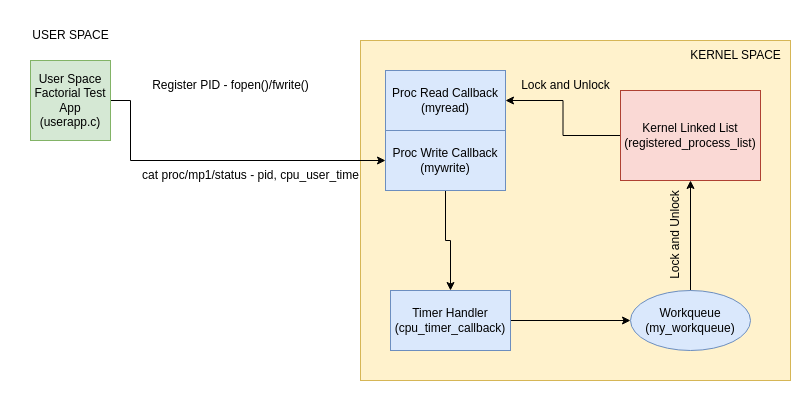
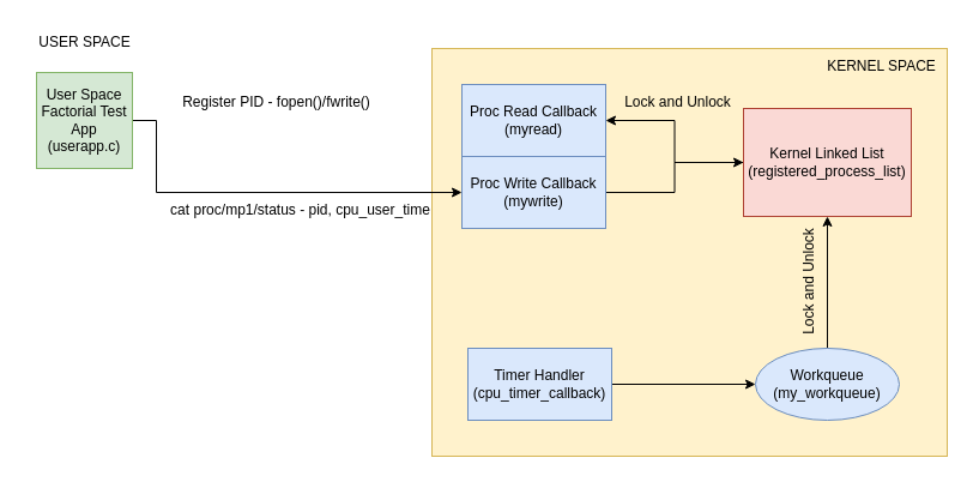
- <mxCell id="13" style="edgeStyle=orthogonalEdgeStyle;rounded=0;orthogonalLoop=1;jettySize=auto;html=1;" edge="1" parent="1" source="14" target="6"><mxGeometry relative="1" as="geometry" /></mxCell>
+ <mxCell id="13" style="edgeStyle=orthogonalEdgeStyle;rounded=0;orthogonalLoop=1;jettySize=auto;html=1;entryX=0;entryY=0.5;entryDx=0;entryDy=0;" edge="1" parent="1" source="14" target="10"><mxGeometry relative="1" as="geometry" /></mxCell>
